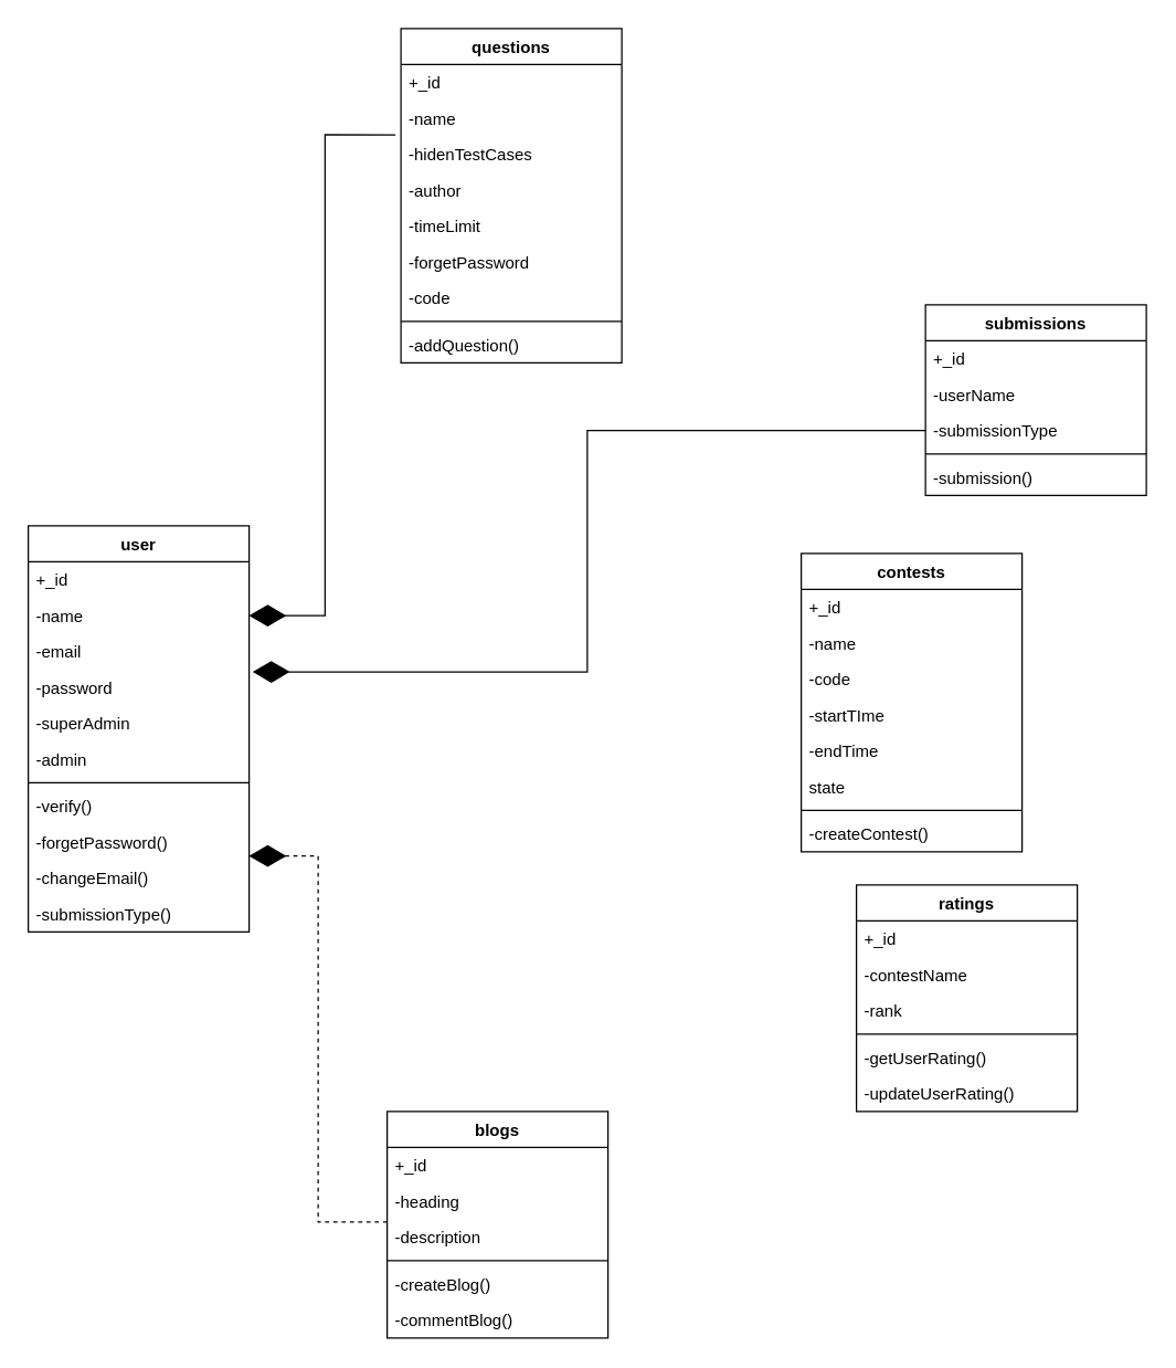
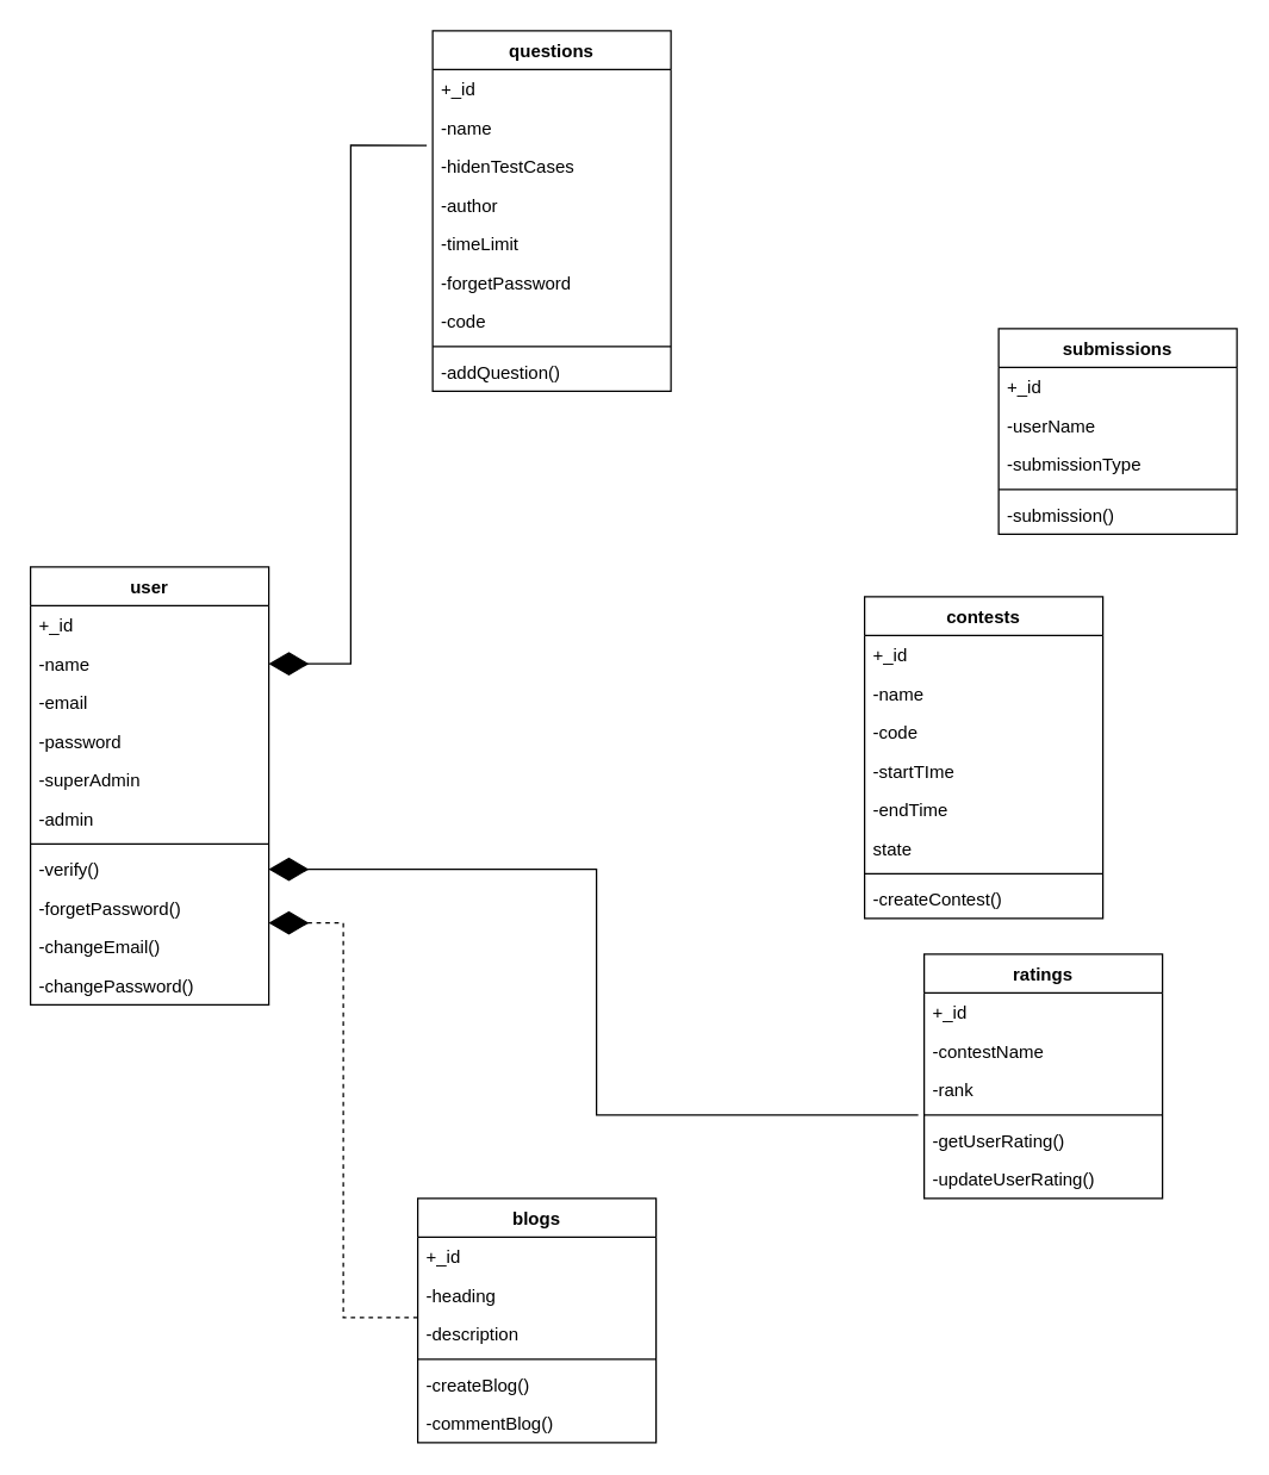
- <mxCell id="55" value="" style="endArrow=diamondThin;endFill=1;endSize=24;html=1;rounded=0;exitX=0;exitY=0.5;exitDx=0;exitDy=0;entryX=1.016;entryY=0.068;entryDx=0;entryDy=0;entryPerimeter=0;edgeStyle=orthogonalEdgeStyle;" edge="1" parent="1" source="51" target="6"><mxGeometry width="160" relative="1" as="geometry"><mxPoint x="447.76" y="520.464" as="sourcePoint" /><mxPoint x="190" y="533.002" as="targetPoint" /></mxGeometry></mxCell>
- <mxCell id="13" value="-submissionType()" style="text;strokeColor=none;fillColor=none;align=left;verticalAlign=top;spacingLeft=4;spacingRight=4;overflow=hidden;rotatable=0;points=[[0,0.5],[1,0.5]];portConstraint=eastwest;" vertex="1" parent="2"><mxGeometry y="268" width="160" height="26" as="geometry" /></mxCell>
+ <mxCell id="13" value="-changePassword()" style="text;strokeColor=none;fillColor=none;align=left;verticalAlign=top;spacingLeft=4;spacingRight=4;overflow=hidden;rotatable=0;points=[[0,0.5],[1,0.5]];portConstraint=eastwest;" vertex="1" parent="2"><mxGeometry y="268" width="160" height="26" as="geometry" /></mxCell>
+ <mxCell id="56" value="" style="endArrow=diamondThin;endFill=1;endSize=24;html=1;rounded=0;exitX=-0.025;exitY=-0.154;exitDx=0;exitDy=0;exitPerimeter=0;entryX=1;entryY=0.5;entryDx=0;entryDy=0;edgeStyle=orthogonalEdgeStyle;" edge="1" parent="1" source="35" target="10"><mxGeometry width="160" relative="1" as="geometry"><mxPoint x="637.76" y="640.004" as="sourcePoint" /><mxPoint x="240" y="662.542" as="targetPoint" /></mxGeometry></mxCell>
